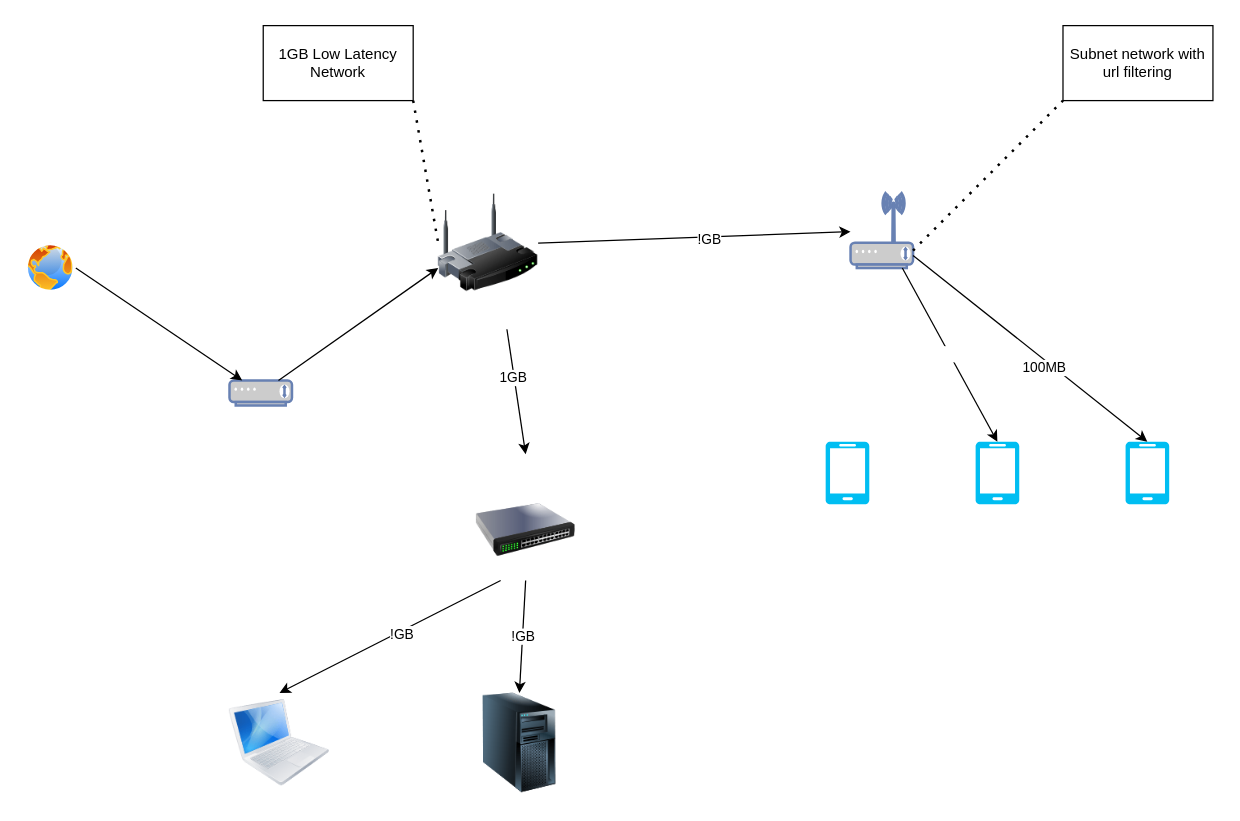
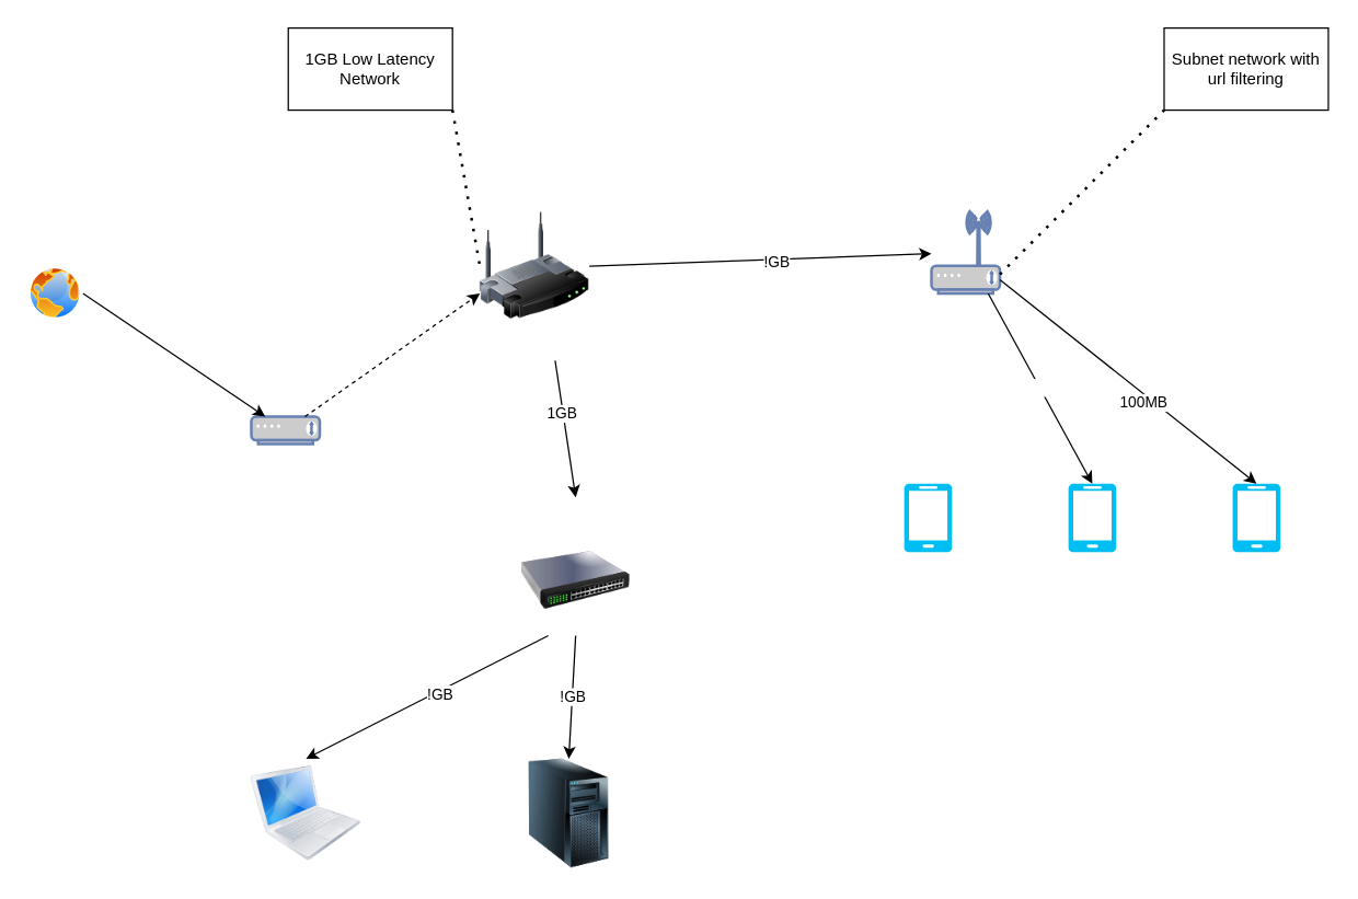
- <mxCell id="13" value="" style="endArrow=classic;html=1;fontColor=#FFFFFF;entryX=0;entryY=0.75;entryDx=0;entryDy=0;" edge="1" parent="1" source="3" target="6"><mxGeometry width="50" height="50" relative="1" as="geometry"><mxPoint x="210" y="303" as="sourcePoint" /><mxPoint x="330" y="203" as="targetPoint" /></mxGeometry></mxCell>
+ <mxCell id="13" value="" style="endArrow=classic;html=1;fontColor=#FFFFFF;entryX=0;entryY=0.75;entryDx=0;entryDy=0;dashed=1;" edge="1" parent="1" source="3" target="6"><mxGeometry width="50" height="50" relative="1" as="geometry"><mxPoint x="210" y="303" as="sourcePoint" /><mxPoint x="330" y="203" as="targetPoint" /></mxGeometry></mxCell>
